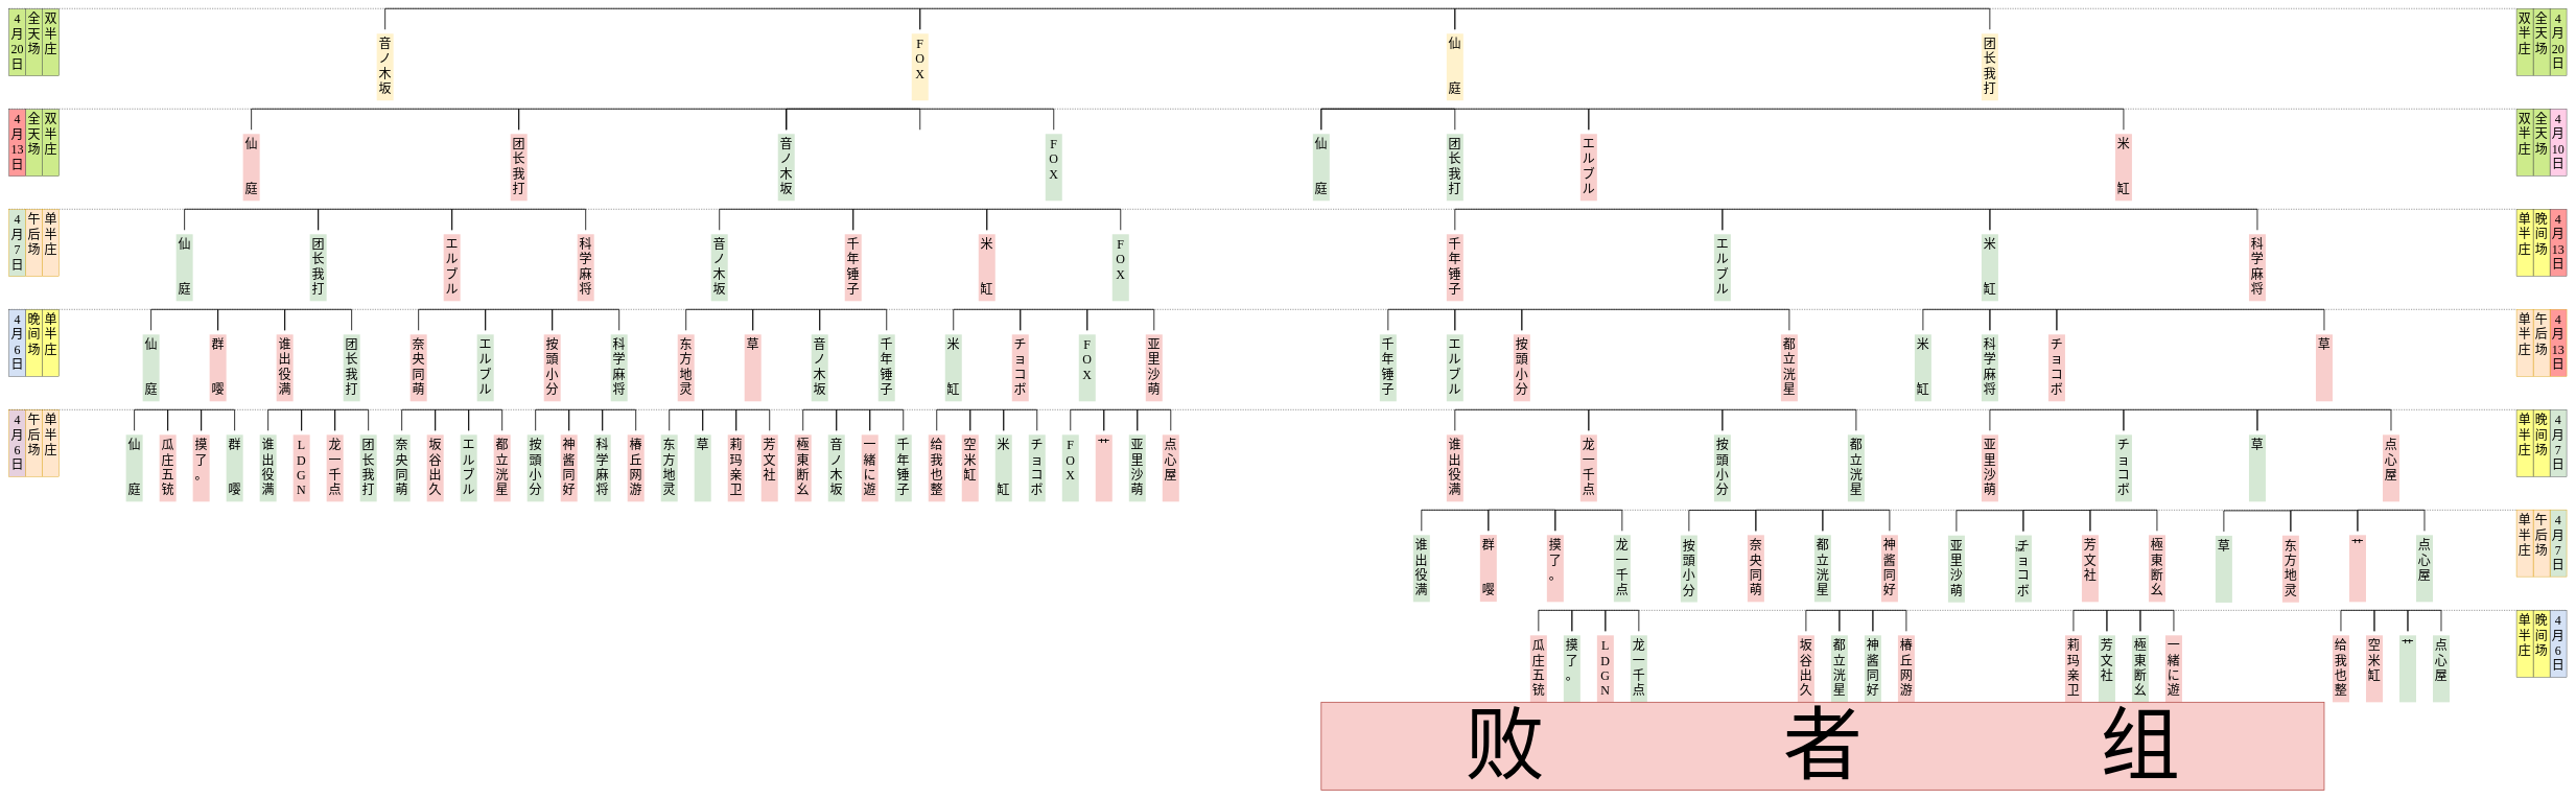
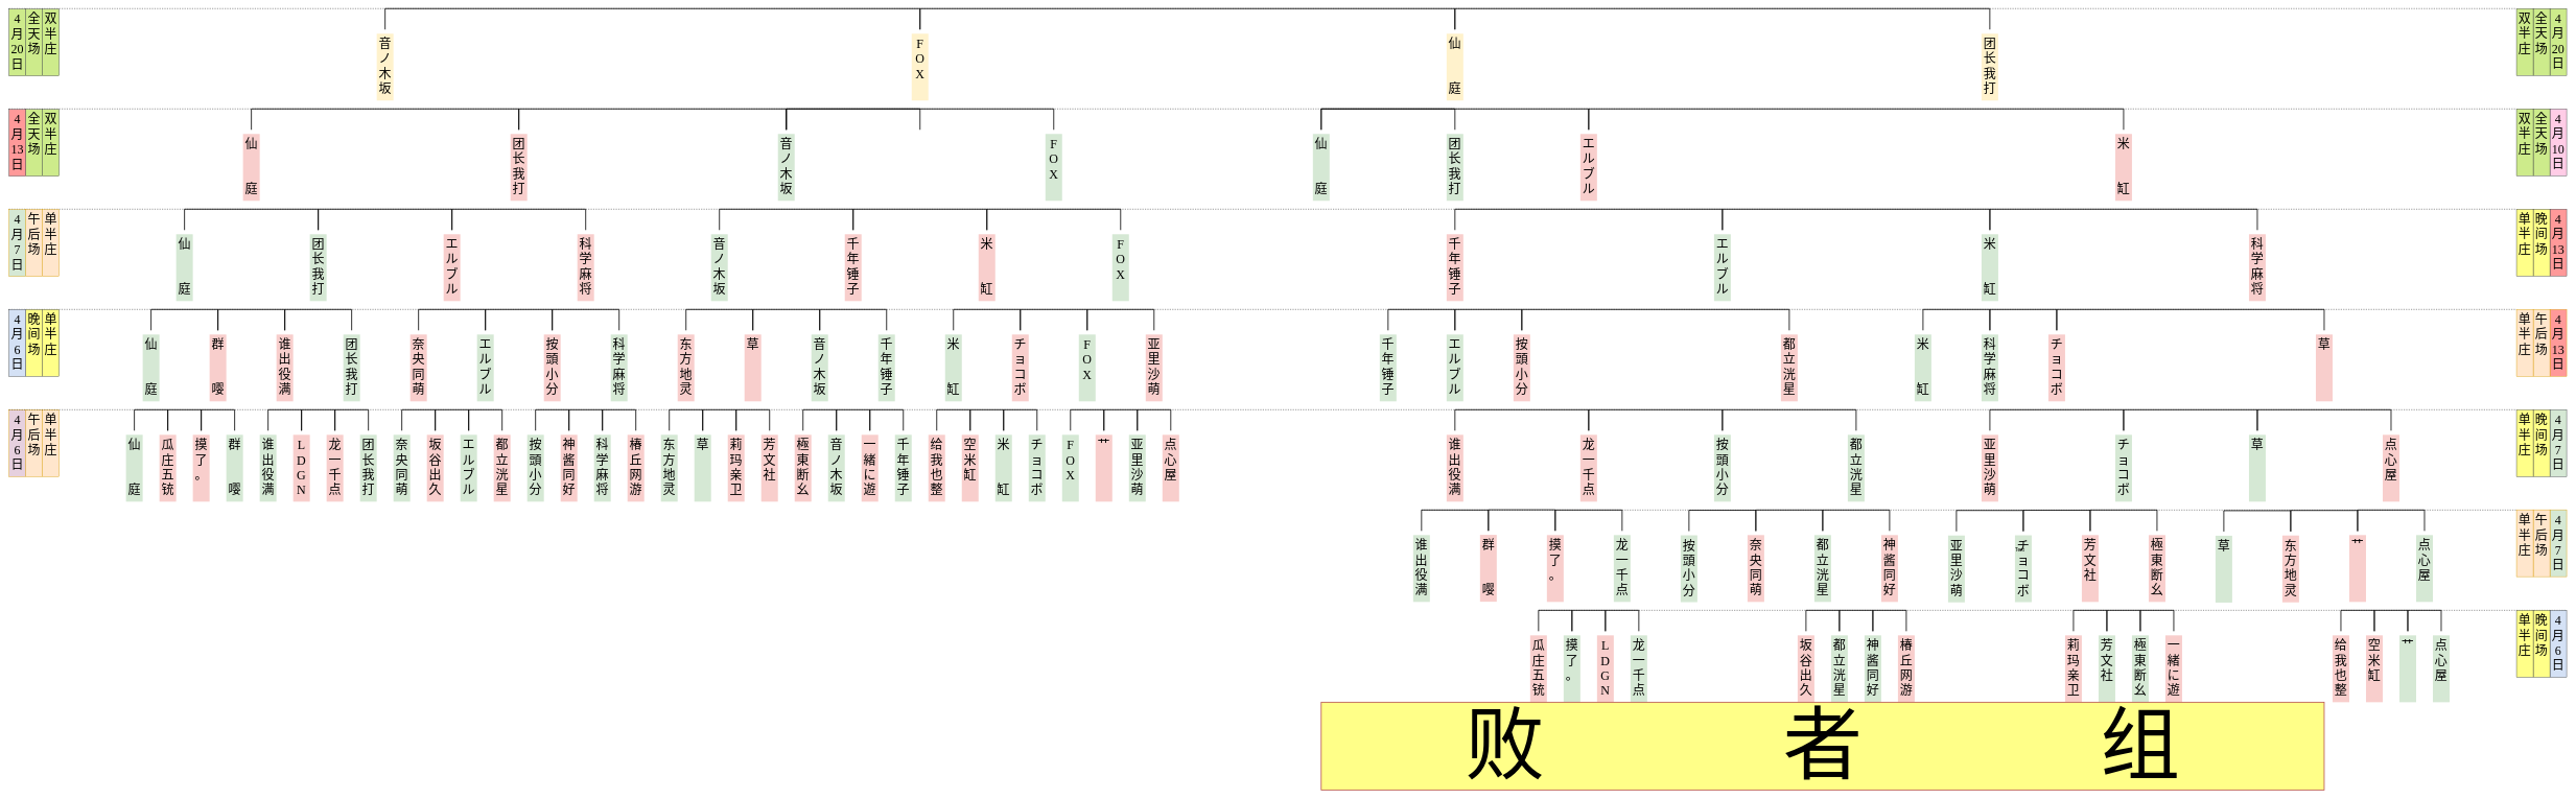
- <mxCell id="257" value="&lt;div style=&quot;font-size: 190px&quot; align=&quot;center&quot;&gt;败　　　者　　　组&lt;br&gt;&lt;/div&gt;" style="rounded=0;whiteSpace=wrap;html=1;fontFamily=FZZhunYuan-M02;fontSize=30;align=center;strokeColor=#b85450;strokeWidth=2;fillColor=#f8cecc;connectable=1;" parent="1" vertex="1"><mxGeometry x="3161" y="1680" width="2400" height="210" as="geometry" /></mxCell>
+ <mxCell id="257" value="&lt;div style=&quot;font-size: 190px&quot; align=&quot;center&quot;&gt;败　　　者　　　组&lt;br&gt;&lt;/div&gt;" style="rounded=0;whiteSpace=wrap;html=1;fontFamily=FZZhunYuan-M02;fontSize=30;align=center;strokeColor=#b85450;strokeWidth=2;fillColor=#ffff88;connectable=1;" parent="1" vertex="1"><mxGeometry x="3161" y="1680" width="2400" height="210" as="geometry" /></mxCell>
